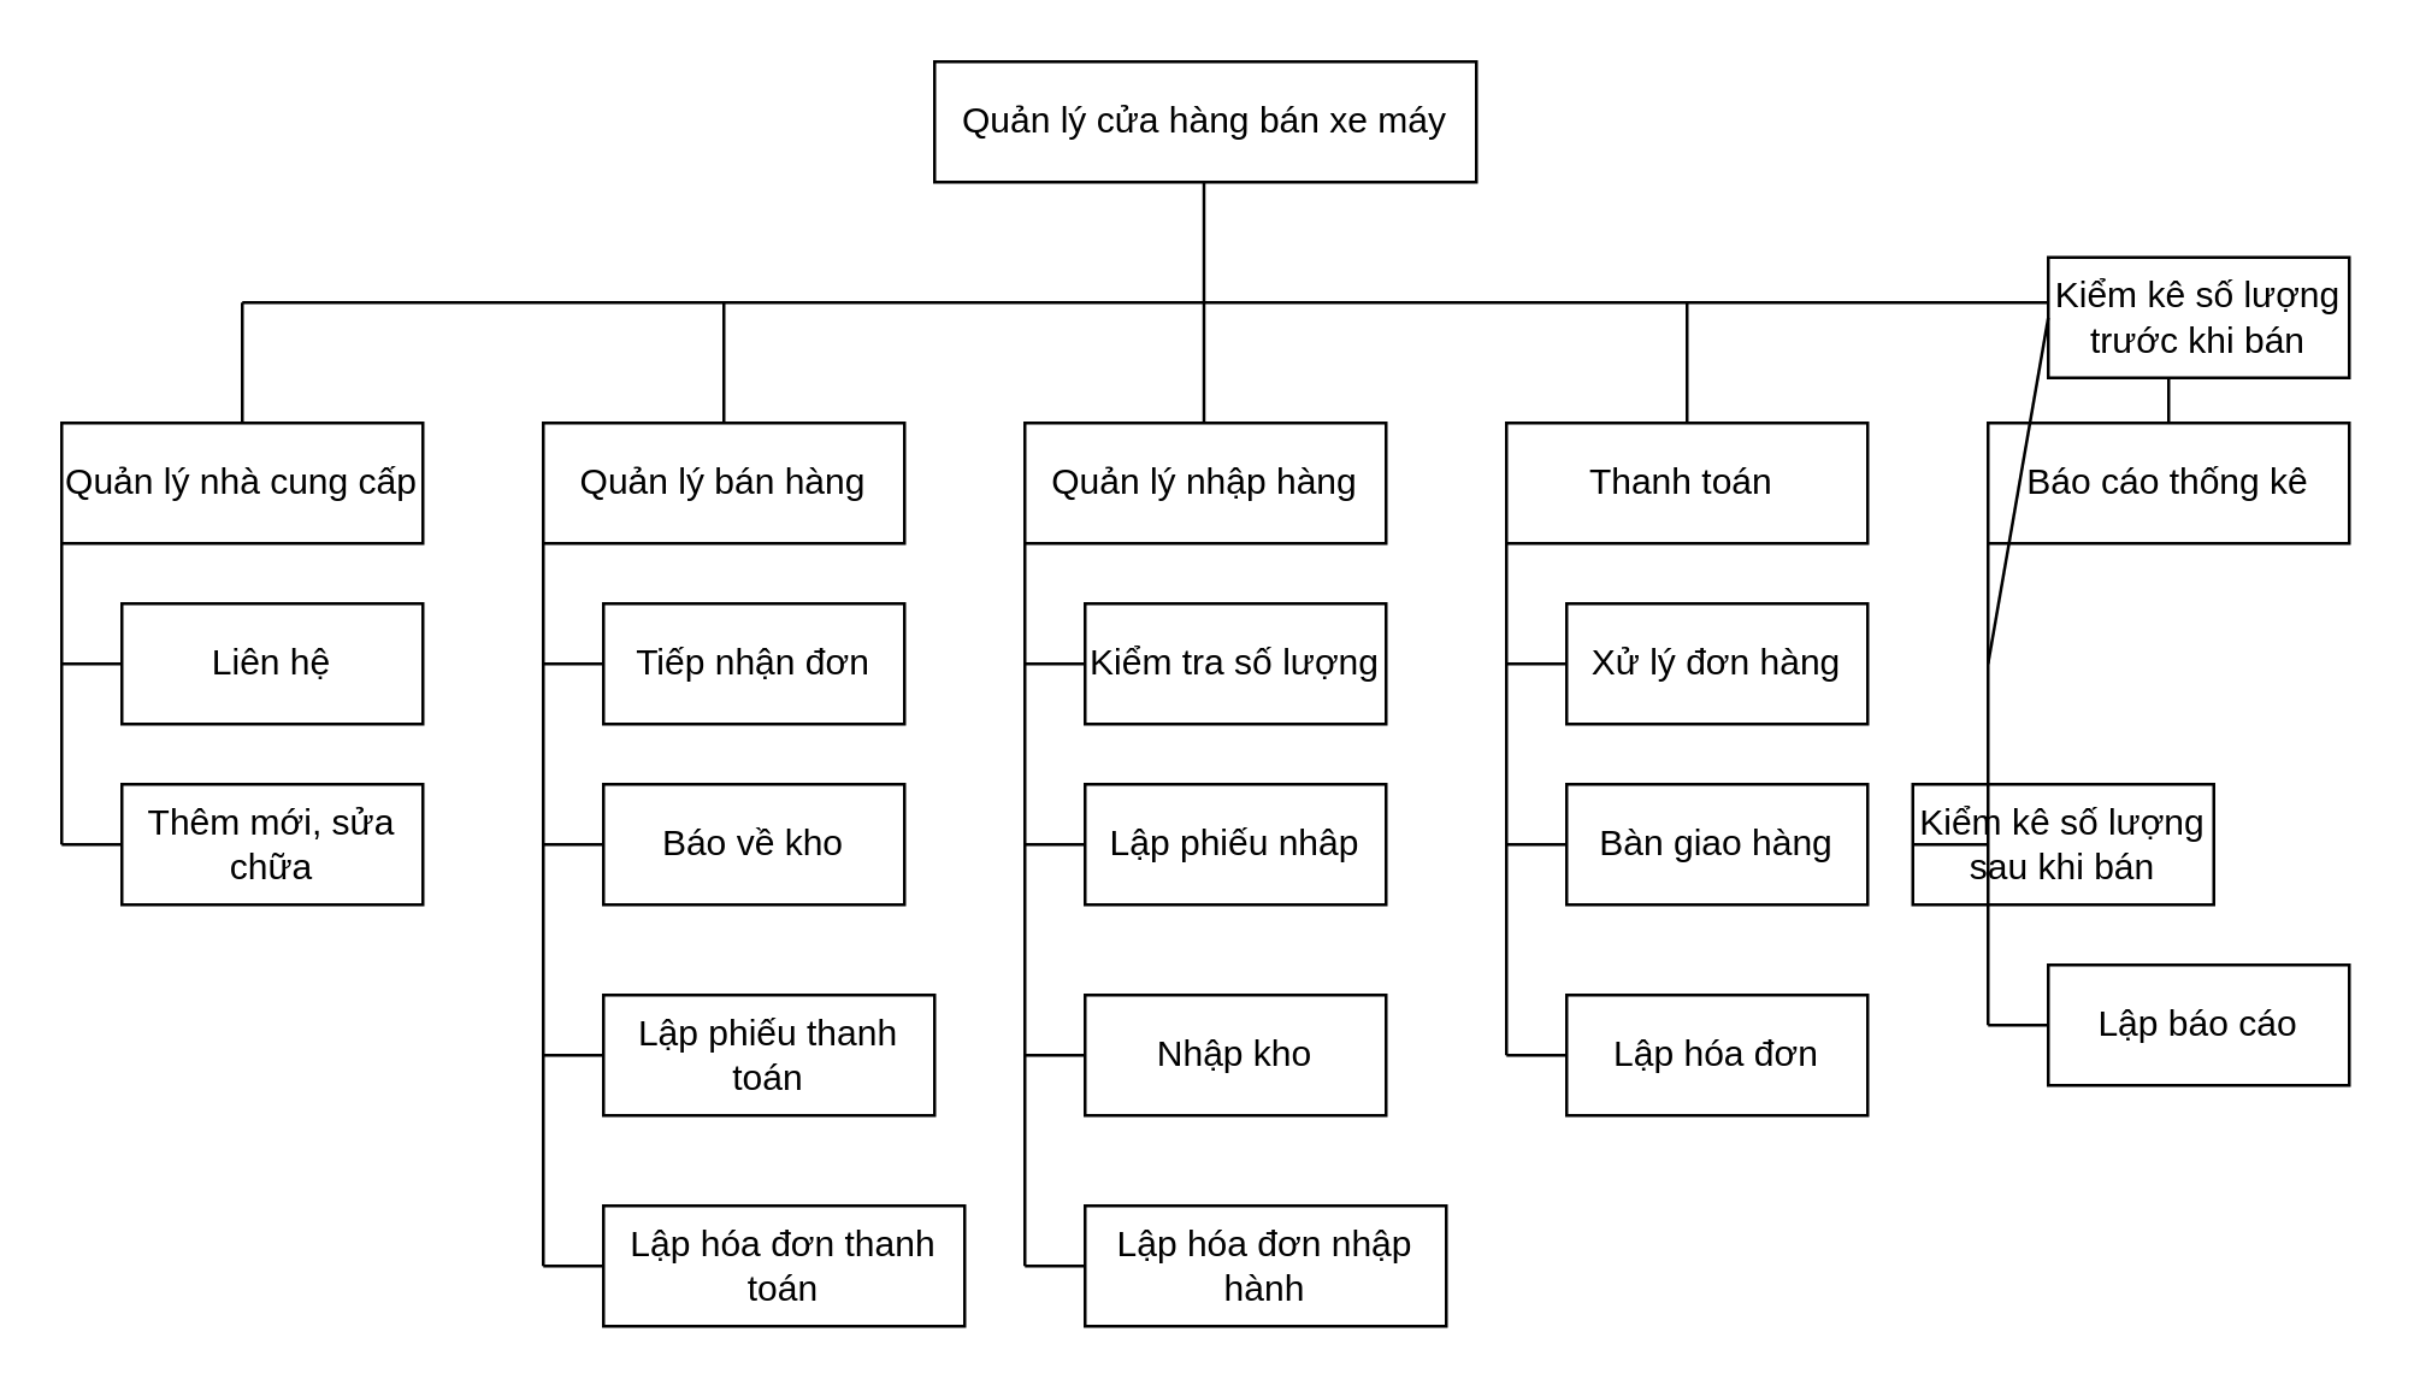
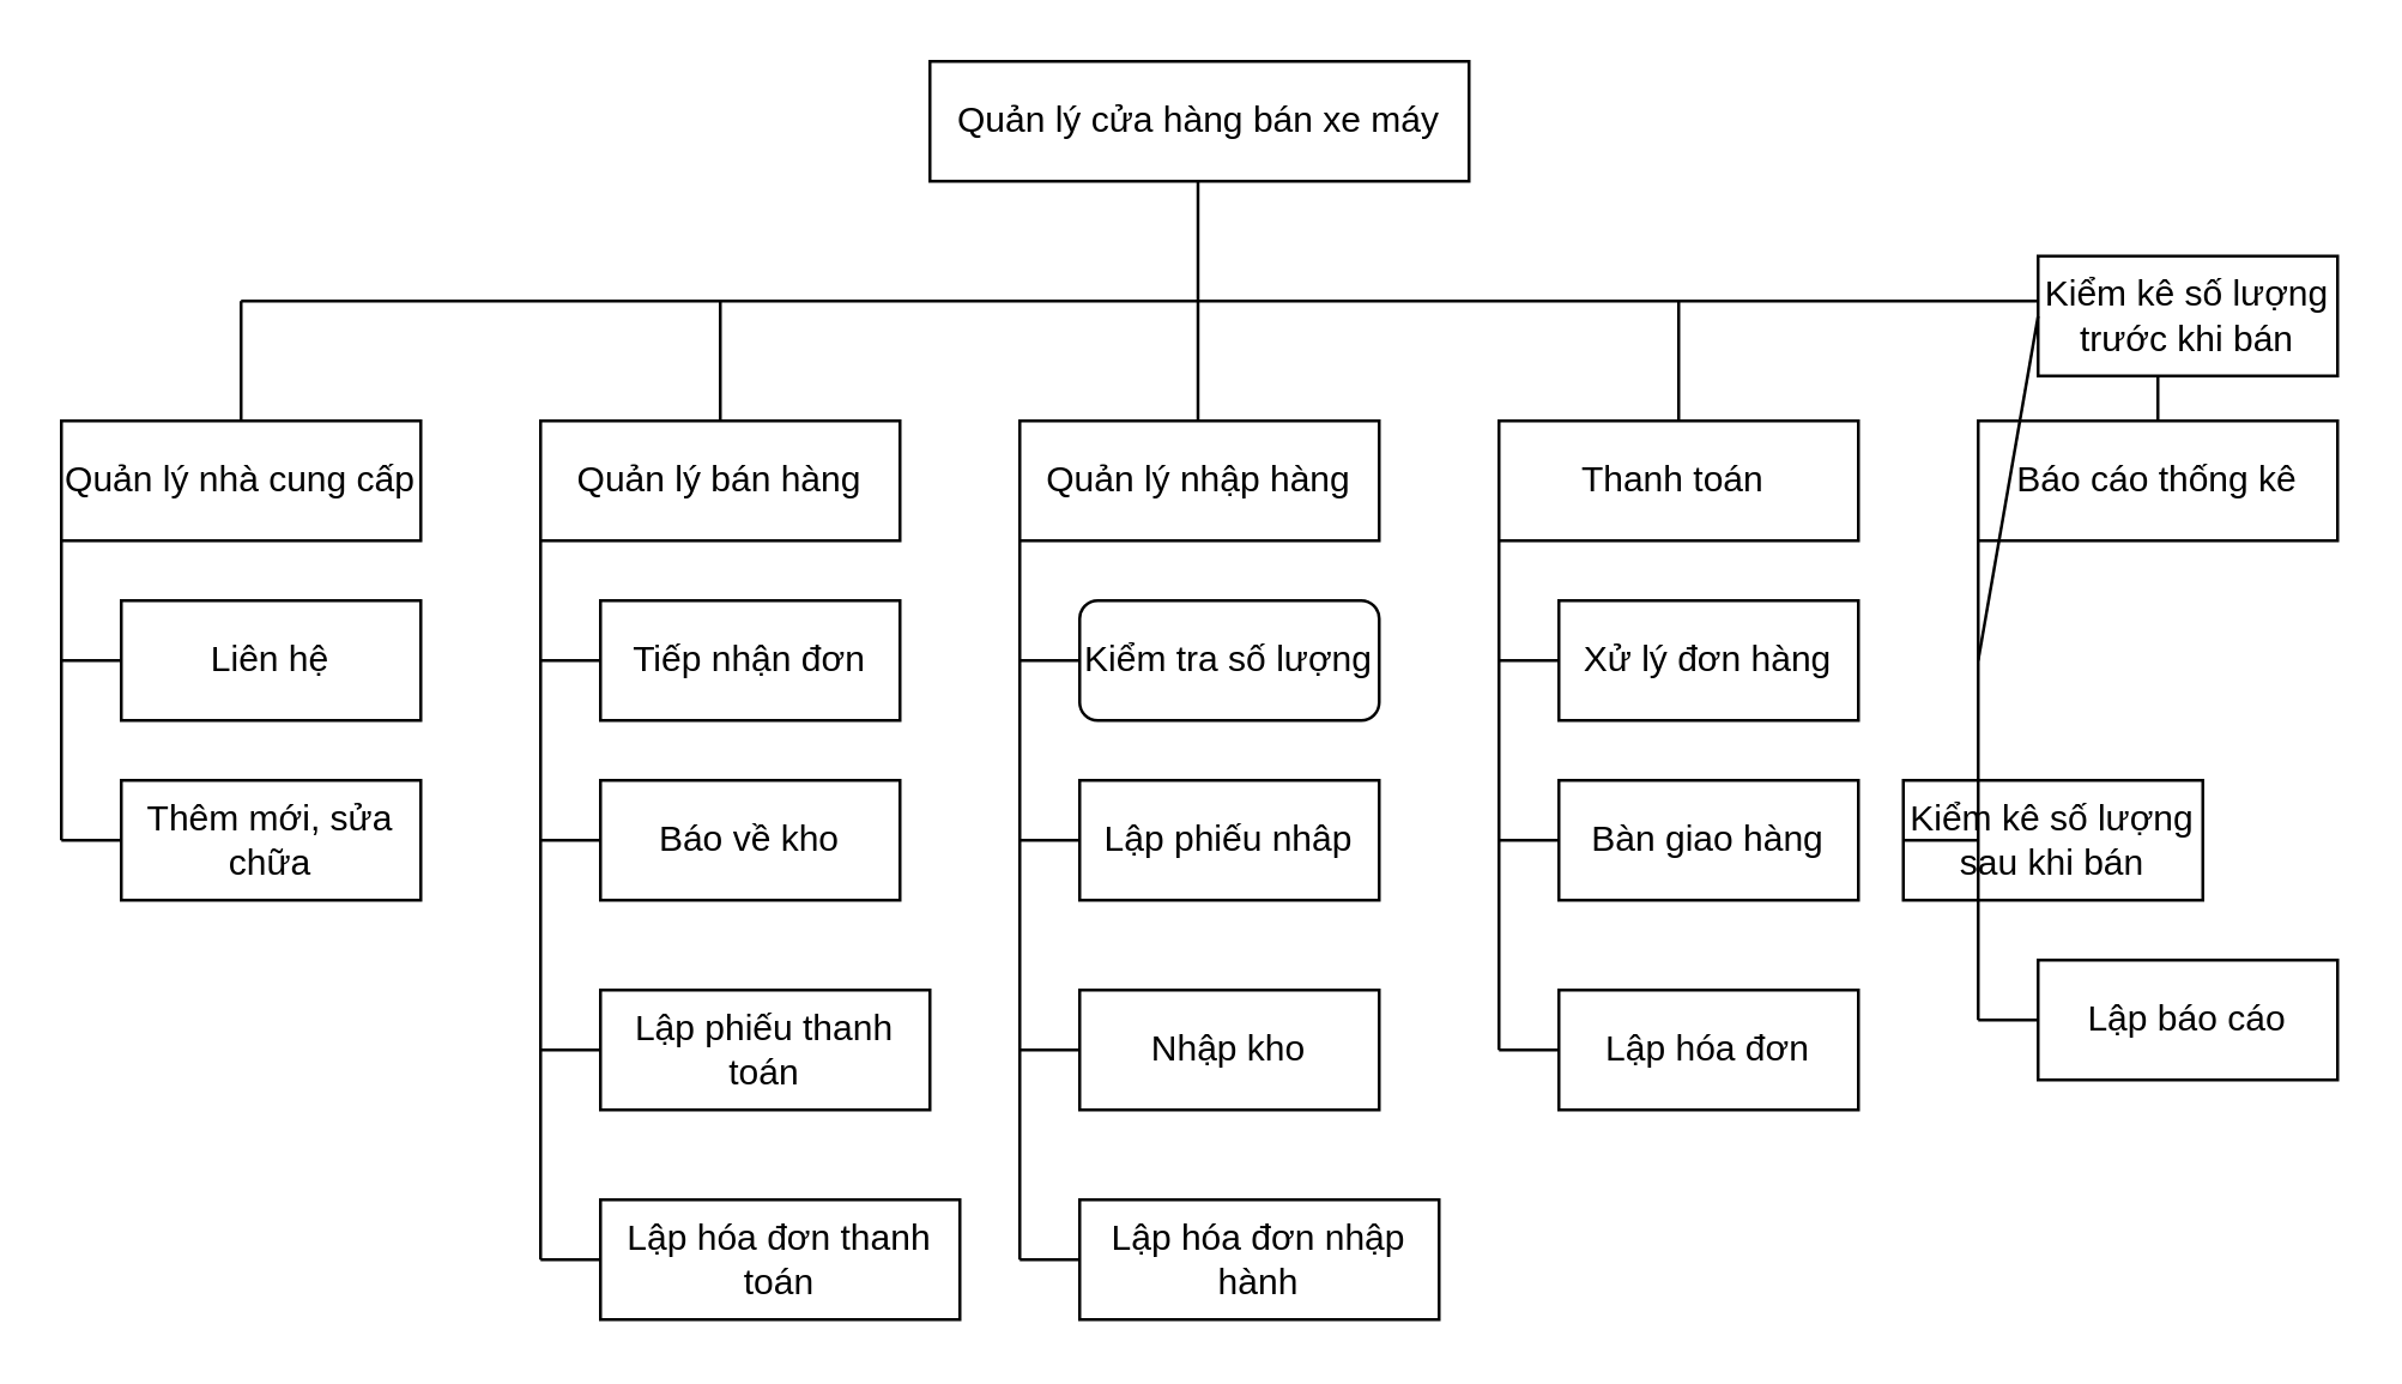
- <mxCell id="24" value="Kiểm tra số lượng" style="rounded=0;whiteSpace=wrap;html=1;" vertex="1" parent="1"><mxGeometry x="360" y="200" width="100" height="40" as="geometry" /></mxCell>
+ <mxCell id="24" value="Kiểm tra số lượng" style="whiteSpace=wrap;html=1;rounded=1;" vertex="1" parent="1"><mxGeometry x="360" y="200" width="100" height="40" as="geometry" /></mxCell>
